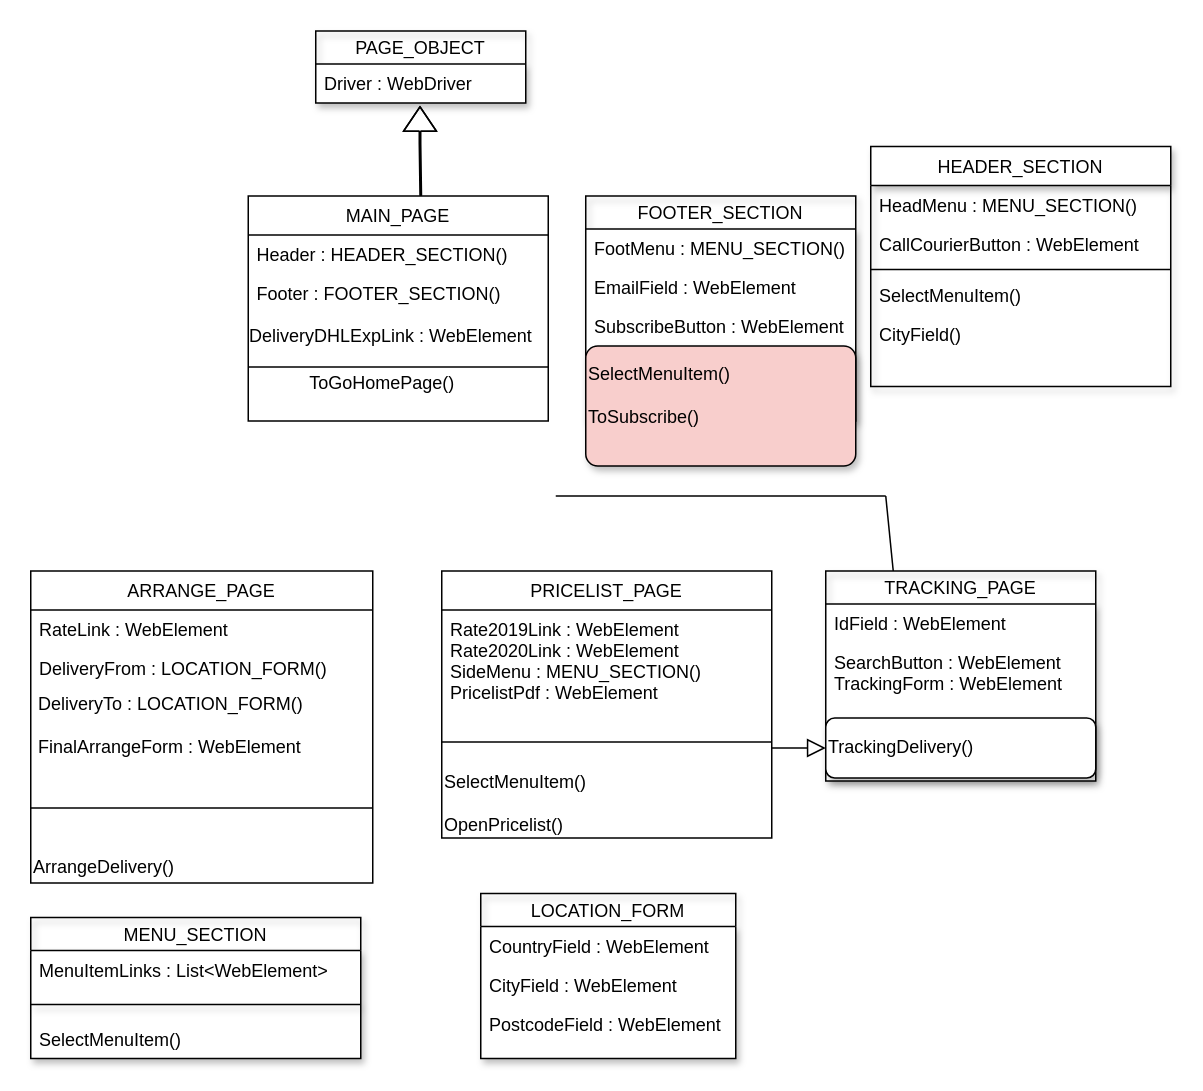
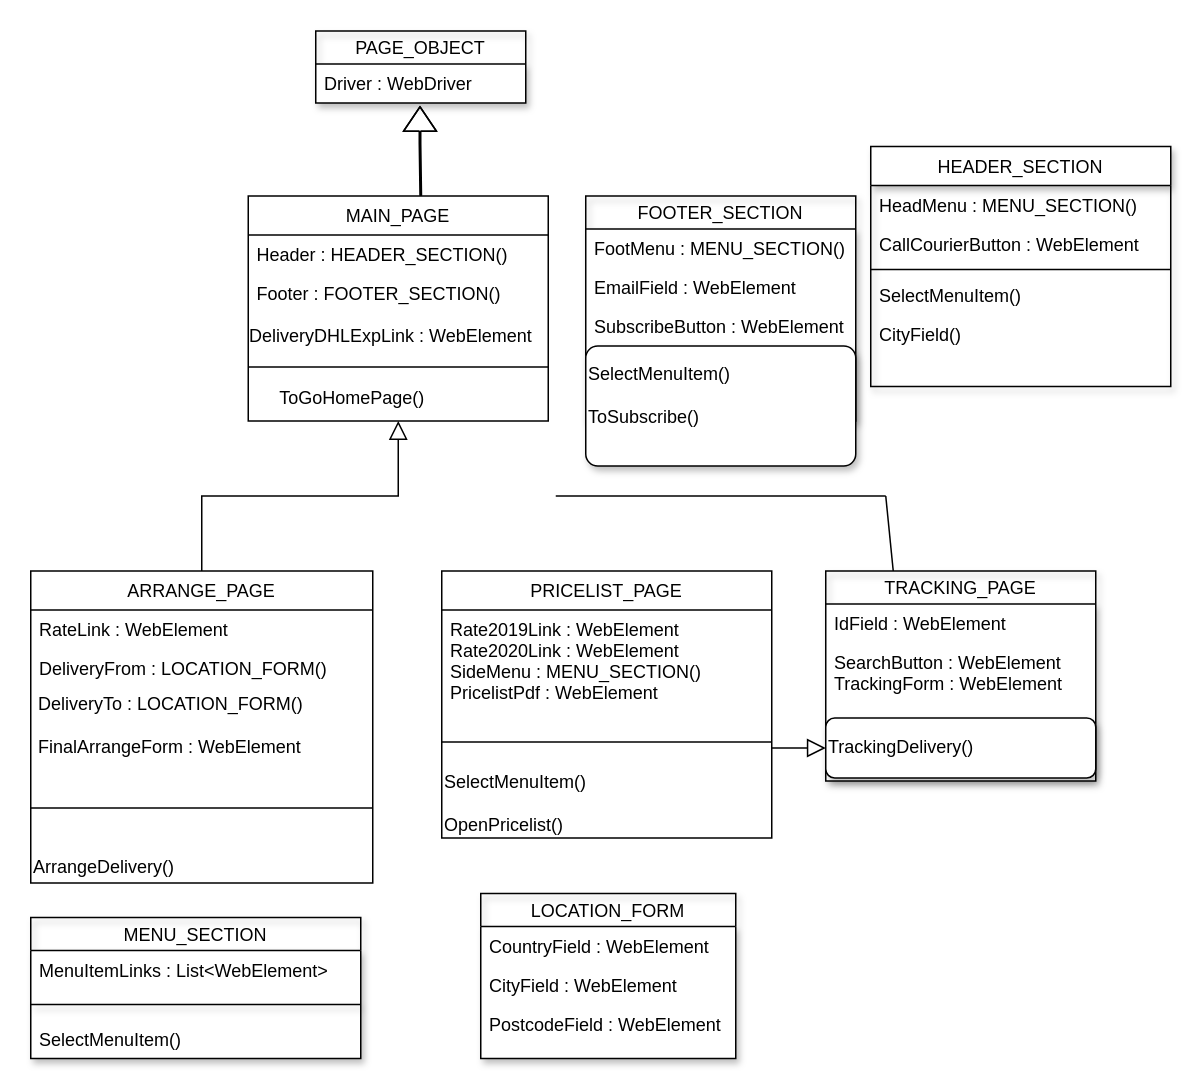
- <mxCell id="41" value="ToGoHomePage()" style="text;html=1;align=center;verticalAlign=middle;resizable=0;points=[];autosize=1;fontSize=12;" vertex="1" parent="1"><mxGeometry x="199" y="245" width="110" height="20" as="geometry" /></mxCell>
+ <mxCell id="41" value="ToGoHomePage()" style="text;html=1;align=center;verticalAlign=middle;resizable=0;points=[];autosize=1;fontSize=12;" vertex="1" parent="1"><mxGeometry x="179" y="255" width="110" height="20" as="geometry" /></mxCell>
- <mxCell id="40" value="SelectMenuItem()&lt;br&gt;&lt;br&gt;ToSubscribe()&lt;br&gt;&lt;div&gt;&lt;br&gt;&lt;/div&gt;" style="rounded=1;arcSize=10;whiteSpace=wrap;html=1;align=left;shadow=1;fontSize=12;fillColor=#f8cecc;" vertex="1" parent="1"><mxGeometry x="390" y="230" width="180" height="80" as="geometry" /></mxCell>
+ <mxCell id="40" value="SelectMenuItem()&lt;br&gt;&lt;br&gt;ToSubscribe()&lt;br&gt;&lt;div&gt;&lt;br&gt;&lt;/div&gt;" style="rounded=1;arcSize=10;whiteSpace=wrap;html=1;align=left;shadow=1;fontSize=12;" vertex="1" parent="1"><mxGeometry x="390" y="230" width="180" height="80" as="geometry" /></mxCell>
+ <mxCell id="2" value="" style="endArrow=block;endSize=10;endFill=0;shadow=0;strokeWidth=1;rounded=0;edgeStyle=elbowEdgeStyle;elbow=vertical;" parent="1" source="18" target="14" edge="1"><mxGeometry width="160" relative="1" as="geometry"><mxPoint x="160" y="213" as="sourcePoint" /><mxPoint x="160" y="213" as="targetPoint" /></mxGeometry></mxCell>
